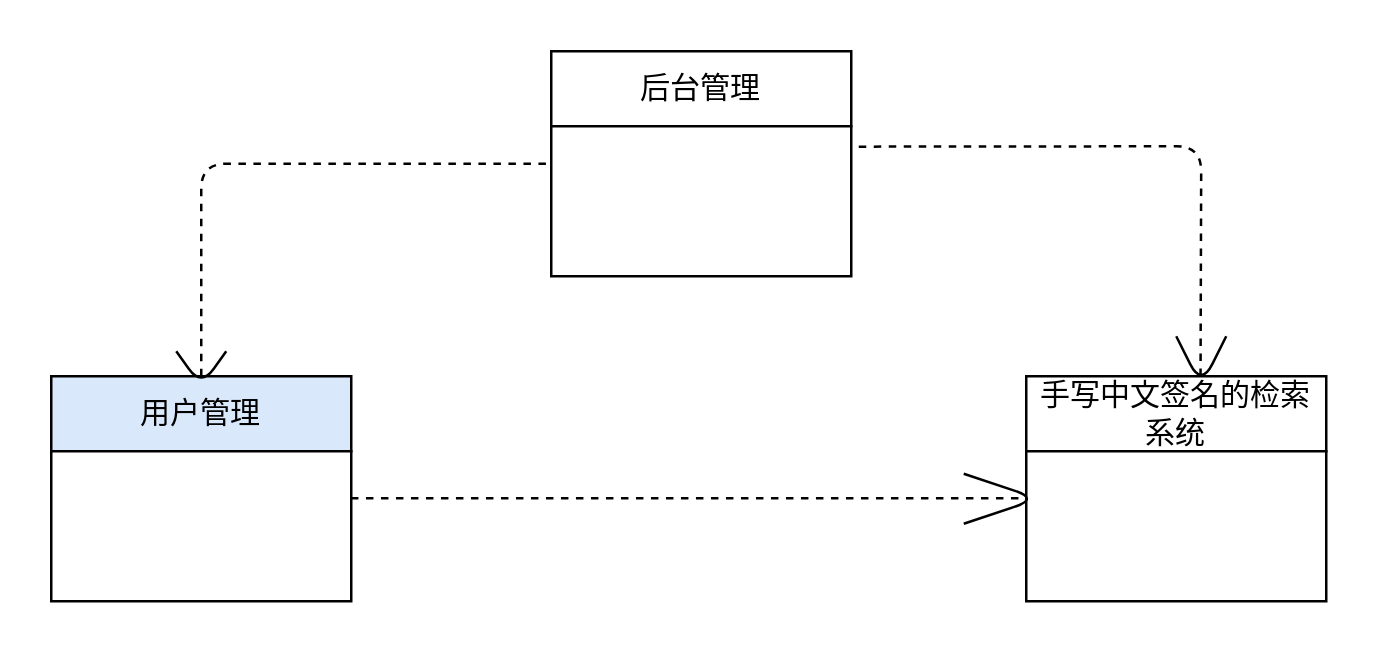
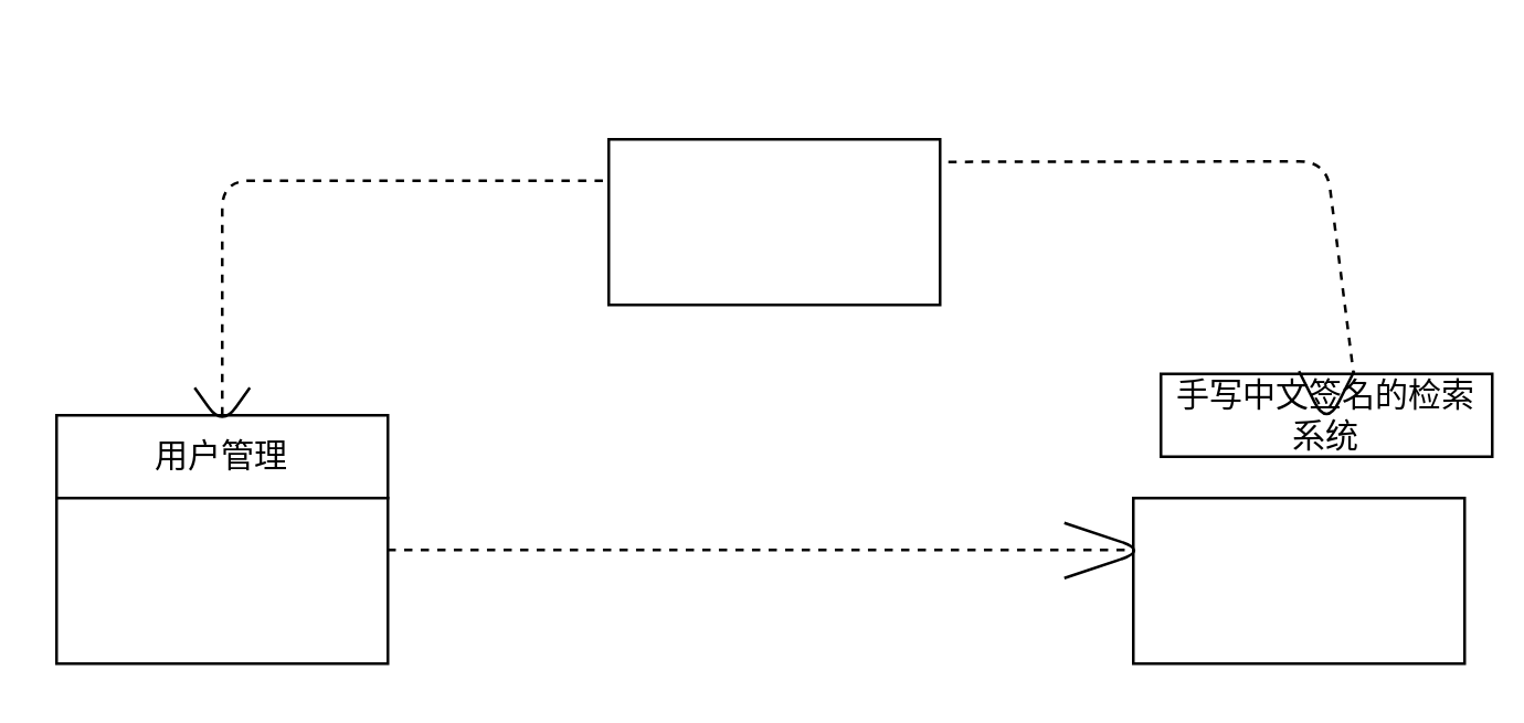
- <mxCell id="2" value="后台管理" style="rounded=0;whiteSpace=wrap;html=1;" vertex="1" parent="1"><mxGeometry x="220" y="20" width="120" height="30" as="geometry" /></mxCell>
- <mxCell id="4" value="用户管理" style="rounded=0;whiteSpace=wrap;html=1;fillColor=#dae8fc;" vertex="1" parent="1"><mxGeometry x="20" y="150" width="120" height="30" as="geometry" /></mxCell>
+ <mxCell id="4" value="用户管理" style="rounded=0;whiteSpace=wrap;html=1;" vertex="1" parent="1"><mxGeometry x="20" y="150" width="120" height="30" as="geometry" /></mxCell>
- <mxCell id="6" value="手写中文签名的检索系统" style="rounded=0;whiteSpace=wrap;html=1;" vertex="1" parent="1"><mxGeometry x="410" y="150" width="120" height="30" as="geometry" /></mxCell>
+ <mxCell id="6" value="手写中文签名的检索系统" style="rounded=0;whiteSpace=wrap;html=1;" vertex="1" parent="1"><mxGeometry x="420" y="135" width="120" height="30" as="geometry" /></mxCell>
